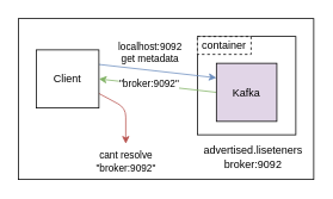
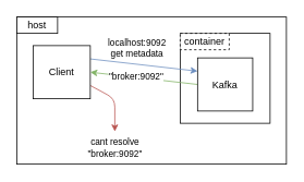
+ <mxCell id="13" value="host" style="rounded=0;whiteSpace=wrap;html=1;" vertex="1" parent="1"><mxGeometry x="20" y="20" width="50" height="20" as="geometry" /></mxCell>
- <mxCell id="10" value="Kafka" style="rounded=0;whiteSpace=wrap;html=1;fillColor=#e1d5e7;" vertex="1" parent="1"><mxGeometry x="241.25" y="70" width="67.5" height="65" as="geometry" /></mxCell>
+ <mxCell id="10" value="Kafka" style="rounded=0;whiteSpace=wrap;html=1;" vertex="1" parent="1"><mxGeometry x="241.25" y="70" width="67.5" height="65" as="geometry" /></mxCell>
- <mxCell id="11" value="advertised.liseteners&lt;br&gt;broker:9092" style="text;html=1;strokeColor=none;fillColor=none;align=center;verticalAlign=middle;whiteSpace=wrap;rounded=0;" vertex="1" parent="1"><mxGeometry x="220" y="150" width="125" height="50" as="geometry" /></mxCell>
